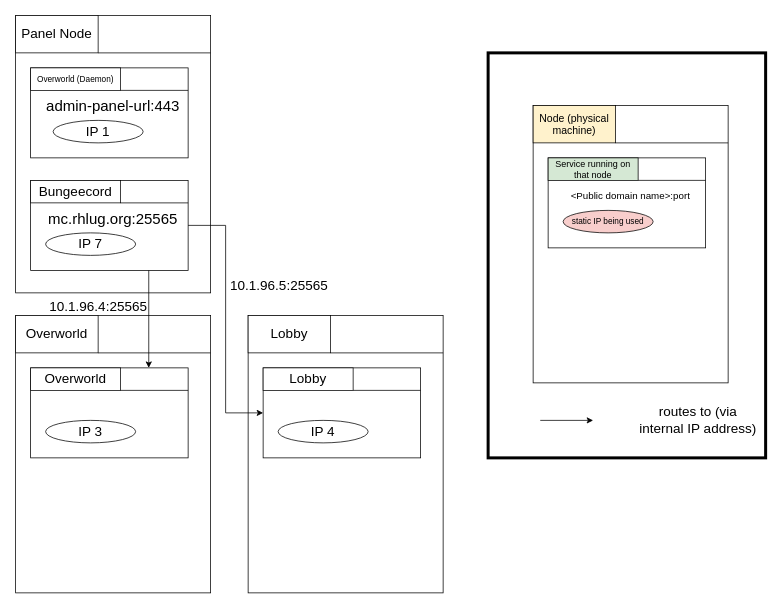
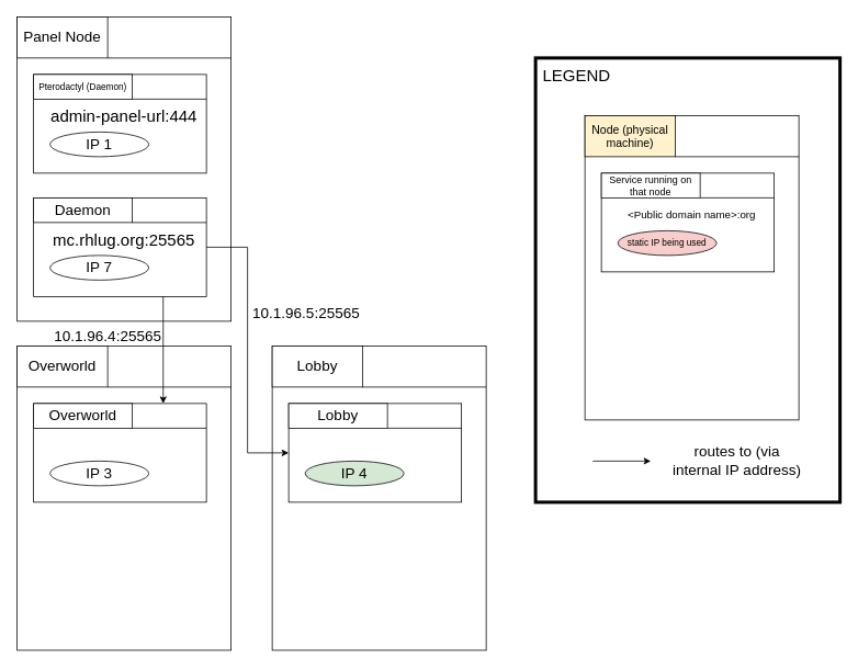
+ <mxCell id="44" value="LEGEND" style="text;html=1;strokeColor=none;fillColor=none;align=center;verticalAlign=middle;whiteSpace=wrap;rounded=0;labelBackgroundColor=none;fontSize=20;" vertex="1" parent="1"><mxGeometry x="650" y="80" width="100" height="20" as="geometry" /></mxCell>
- <mxCell id="7" value="Overworld (Daemon)" style="rounded=0;whiteSpace=wrap;html=1;fontSize=11;" vertex="1" parent="1"><mxGeometry x="40" y="90" width="120" height="30" as="geometry" /></mxCell>
+ <mxCell id="7" value="Pterodactyl (Daemon)" style="rounded=0;whiteSpace=wrap;html=1;fontSize=11;" vertex="1" parent="1"><mxGeometry x="40" y="90" width="120" height="30" as="geometry" /></mxCell>
- <mxCell id="9" value="admin-panel-url:443" style="text;html=1;strokeColor=none;fillColor=none;align=center;verticalAlign=middle;whiteSpace=wrap;rounded=0;fontSize=20;" vertex="1" parent="1"><mxGeometry x="60" y="130" width="180" height="20" as="geometry" /></mxCell>
+ <mxCell id="9" value="admin-panel-url:444" style="text;html=1;strokeColor=none;fillColor=none;align=center;verticalAlign=middle;whiteSpace=wrap;rounded=0;fontSize=20;" vertex="1" parent="1"><mxGeometry x="60" y="130" width="180" height="20" as="geometry" /></mxCell>
- <mxCell id="10" value="IP 1" style="ellipse;whiteSpace=wrap;html=1;fontSize=18;" vertex="1" parent="1"><mxGeometry x="70" y="160" width="120" height="30" as="geometry" /></mxCell>
+ <mxCell id="10" value="IP 1" style="ellipse;whiteSpace=wrap;html=1;fontSize=18;" vertex="1" parent="1"><mxGeometry x="60" y="160" width="120" height="30" as="geometry" /></mxCell>
- <mxCell id="40" value="Service running on that node" style="rounded=0;whiteSpace=wrap;html=1;fontSize=12;fillColor=#d5e8d4;" vertex="1" parent="1"><mxGeometry x="730" y="210" width="120" height="30" as="geometry" /></mxCell>
+ <mxCell id="40" value="Service running on that node" style="rounded=0;whiteSpace=wrap;html=1;fontSize=12;" vertex="1" parent="1"><mxGeometry x="730" y="210" width="120" height="30" as="geometry" /></mxCell>
- <mxCell id="12" value="Bungeecord" style="rounded=0;whiteSpace=wrap;html=1;fontSize=18;" vertex="1" parent="1"><mxGeometry x="40" y="240" width="120" height="30" as="geometry" /></mxCell>
+ <mxCell id="12" value="Daemon" style="rounded=0;whiteSpace=wrap;html=1;fontSize=18;" vertex="1" parent="1"><mxGeometry x="40" y="240" width="120" height="30" as="geometry" /></mxCell>
- <mxCell id="42" value="&amp;lt;Public domain name&amp;gt;:port" style="text;html=1;strokeColor=none;fillColor=none;align=center;verticalAlign=middle;whiteSpace=wrap;rounded=0;fontSize=13;" vertex="1" parent="1"><mxGeometry x="750" y="250" width="180" height="20" as="geometry" /></mxCell>
+ <mxCell id="42" value="&amp;lt;Public domain name&amp;gt;:org" style="text;html=1;strokeColor=none;fillColor=none;align=center;verticalAlign=middle;whiteSpace=wrap;rounded=0;fontSize=13;" vertex="1" parent="1"><mxGeometry x="750" y="250" width="180" height="20" as="geometry" /></mxCell>
- <mxCell id="33" value="routes to (via internal IP address)" style="text;html=1;strokeColor=none;fillColor=none;align=center;verticalAlign=middle;whiteSpace=wrap;rounded=0;fontSize=18;" vertex="1" parent="1"><mxGeometry x="845" y="550" width="170" height="20" as="geometry" /></mxCell>
+ <mxCell id="33" value="routes to (via internal IP address)" style="text;html=1;strokeColor=none;fillColor=none;align=center;verticalAlign=middle;whiteSpace=wrap;rounded=0;fontSize=18;" vertex="1" parent="1"><mxGeometry x="810" y="550" width="170" height="20" as="geometry" /></mxCell>
- <mxCell id="27" value="IP 4" style="ellipse;whiteSpace=wrap;html=1;fontSize=18;" vertex="1" parent="1"><mxGeometry x="370" y="560" width="120" height="30" as="geometry" /></mxCell>
+ <mxCell id="27" value="IP 4" style="ellipse;whiteSpace=wrap;html=1;fontSize=18;fillColor=#d5e8d4;" vertex="1" parent="1"><mxGeometry x="370" y="560" width="120" height="30" as="geometry" /></mxCell>
